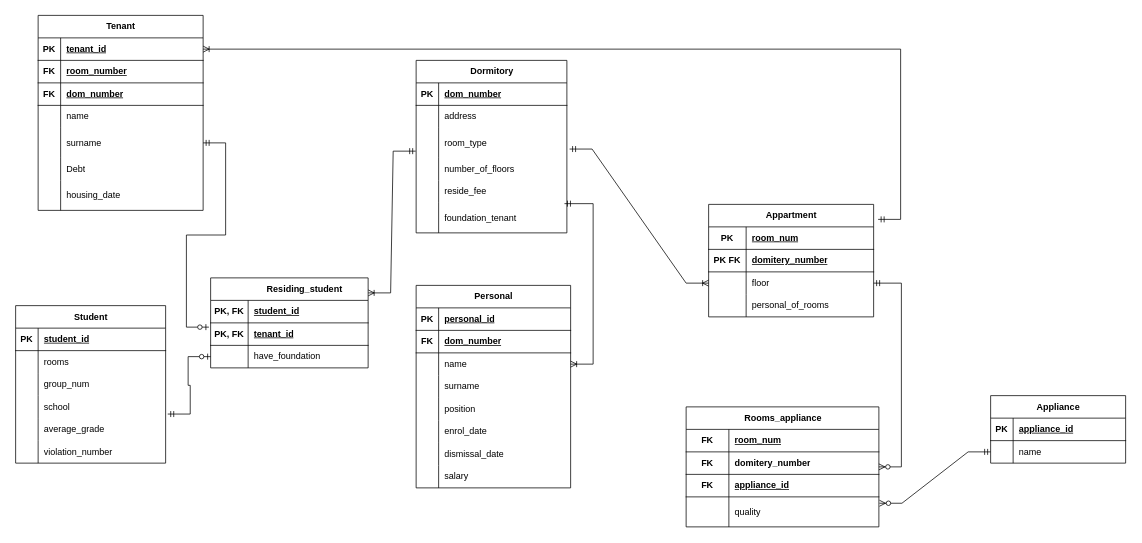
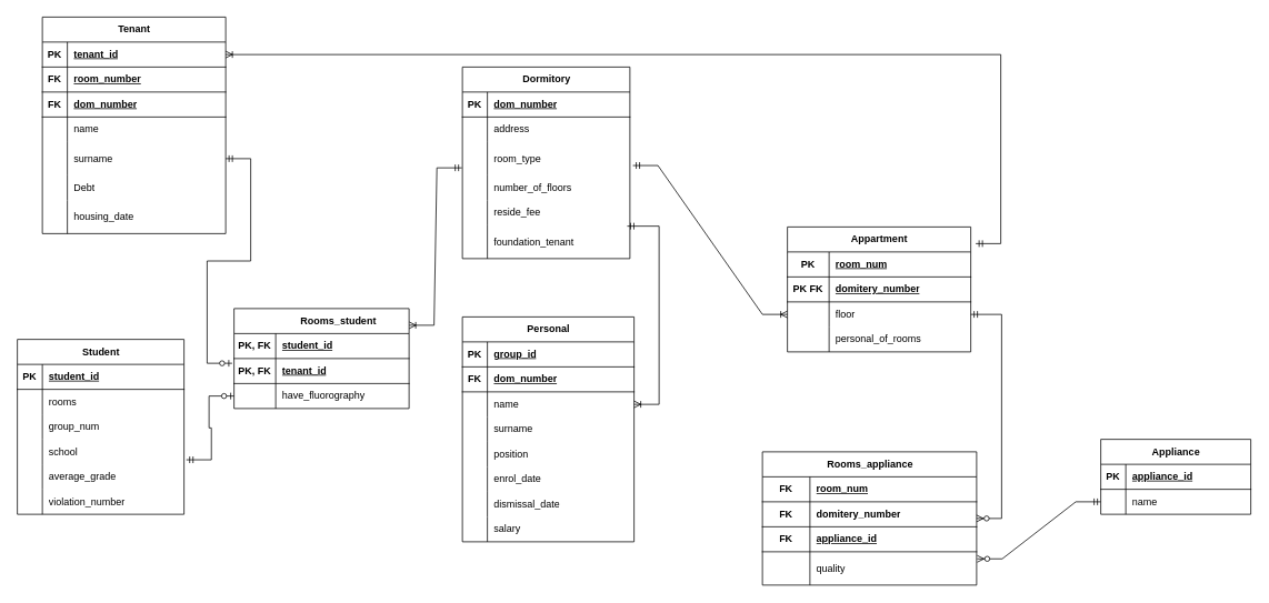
- <mxCell id="125" value="&lt;blockquote style=&quot;margin: 0 0 0 40px; border: none; padding: 0px;&quot;&gt;Residing_student&lt;/blockquote&gt;" style="shape=table;startSize=30;container=1;collapsible=1;childLayout=tableLayout;fixedRows=1;rowLines=0;fontStyle=1;align=center;resizeLast=1;html=1;" parent="1" vertex="1"><mxGeometry x="280" y="370" width="210" height="120" as="geometry" /></mxCell>
+ <mxCell id="125" value="&lt;blockquote style=&quot;margin: 0 0 0 40px; border: none; padding: 0px;&quot;&gt;Rooms_student&lt;/blockquote&gt;" style="shape=table;startSize=30;container=1;collapsible=1;childLayout=tableLayout;fixedRows=1;rowLines=0;fontStyle=1;align=center;resizeLast=1;html=1;" parent="1" vertex="1"><mxGeometry x="280" y="370" width="210" height="120" as="geometry" /></mxCell>
- <mxCell id="98" value="personal_id" style="shape=partialRectangle;connectable=0;fillColor=none;top=0;left=0;bottom=0;right=0;align=left;spacingLeft=6;fontStyle=5;overflow=hidden;whiteSpace=wrap;html=1;" parent="96" vertex="1"><mxGeometry x="30" width="176" height="30" as="geometry"><mxRectangle width="176" height="30" as="alternateBounds" /></mxGeometry></mxCell>
+ <mxCell id="98" value="group_id" style="shape=partialRectangle;connectable=0;fillColor=none;top=0;left=0;bottom=0;right=0;align=left;spacingLeft=6;fontStyle=5;overflow=hidden;whiteSpace=wrap;html=1;" parent="96" vertex="1"><mxGeometry x="30" width="176" height="30" as="geometry"><mxRectangle width="176" height="30" as="alternateBounds" /></mxGeometry></mxCell>
- <mxCell id="134" value="have_foundation&amp;nbsp;" style="shape=partialRectangle;connectable=0;fillColor=none;top=0;left=0;bottom=0;right=0;align=left;spacingLeft=6;overflow=hidden;whiteSpace=wrap;html=1;" parent="132" vertex="1"><mxGeometry x="50" width="160" height="30" as="geometry"><mxRectangle width="160" height="30" as="alternateBounds" /></mxGeometry></mxCell>
+ <mxCell id="134" value="have_fluorography&amp;nbsp;" style="shape=partialRectangle;connectable=0;fillColor=none;top=0;left=0;bottom=0;right=0;align=left;spacingLeft=6;overflow=hidden;whiteSpace=wrap;html=1;" parent="132" vertex="1"><mxGeometry x="50" width="160" height="30" as="geometry"><mxRectangle width="160" height="30" as="alternateBounds" /></mxGeometry></mxCell>
